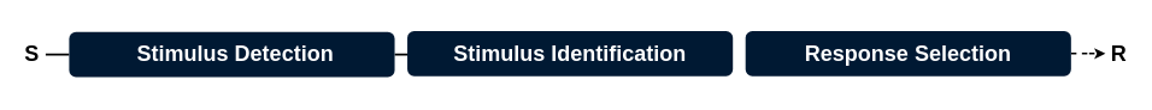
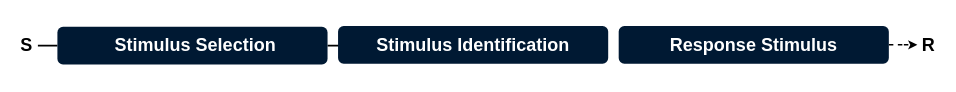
- <mxCell id="5" value="Stimulus Detection" style="text;html=1;strokeColor=none;fillColor=none;align=center;verticalAlign=middle;whiteSpace=wrap;rounded=0;shadow=0;fontSize=24;fontColor=#FFFFFF;fontStyle=1" parent="1" vertex="1"><mxGeometry x="120" y="30" width="280" height="60" as="geometry" /></mxCell>
+ <mxCell id="5" value="Stimulus Selection" style="text;html=1;strokeColor=none;fillColor=none;align=center;verticalAlign=middle;whiteSpace=wrap;rounded=0;shadow=0;fontSize=24;fontColor=#FFFFFF;fontStyle=1" parent="1" vertex="1"><mxGeometry x="120" y="30" width="280" height="60" as="geometry" /></mxCell>
- <mxCell id="9" value="&lt;font style=&quot;font-size: 24px;&quot; color=&quot;#ffffff&quot;&gt;&lt;b&gt;Response Selection&lt;/b&gt;&lt;/font&gt;" style="whiteSpace=wrap;html=1;rounded=1;shadow=0;strokeWidth=8;fontSize=20;align=center;fillColor=#001933;strokeColor=none;fontColor=#FFFFFF;" vertex="1" parent="1"><mxGeometry x="824" y="34" width="360" height="50" as="geometry" /></mxCell>
+ <mxCell id="9" value="&lt;font style=&quot;font-size: 24px;&quot; color=&quot;#ffffff&quot;&gt;&lt;b&gt;Response Stimulus&lt;/b&gt;&lt;/font&gt;" style="whiteSpace=wrap;html=1;rounded=1;shadow=0;strokeWidth=8;fontSize=20;align=center;fillColor=#001933;strokeColor=none;fontColor=#FFFFFF;" vertex="1" parent="1"><mxGeometry x="824" y="34" width="360" height="50" as="geometry" /></mxCell>
